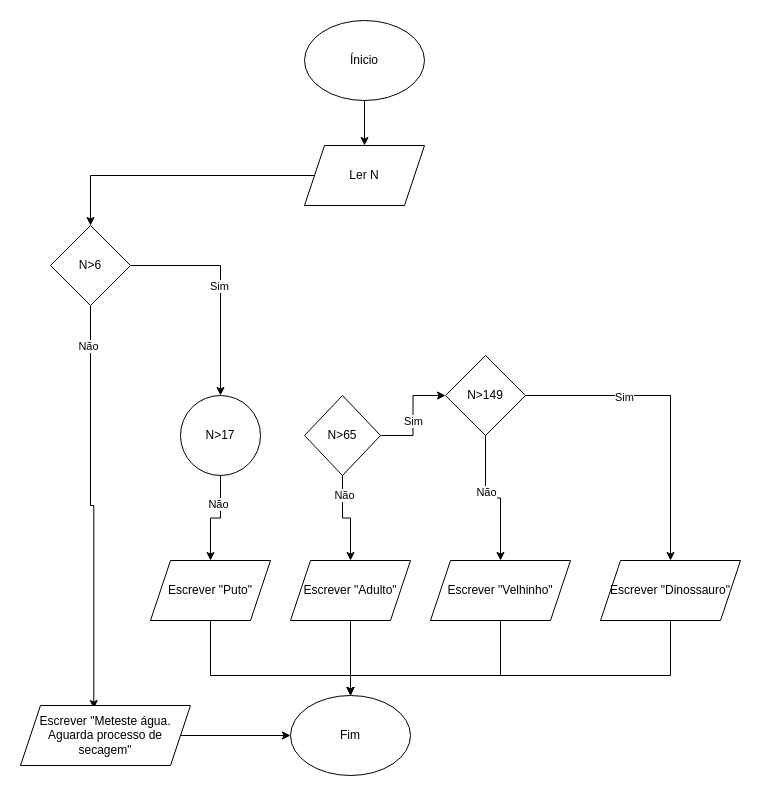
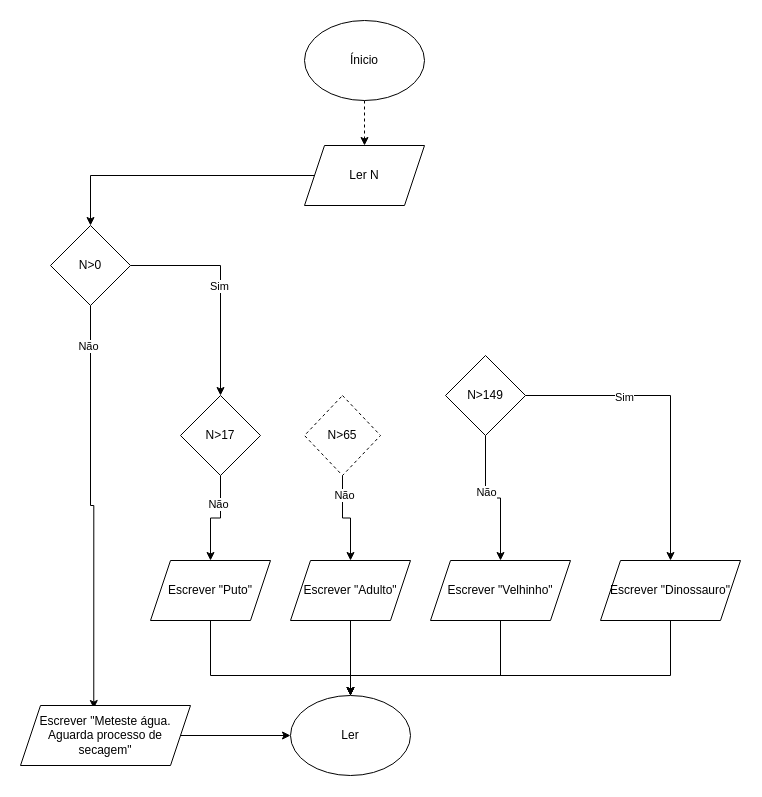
- <mxCell id="2" value="" style="edgeStyle=orthogonalEdgeStyle;rounded=0;orthogonalLoop=1;jettySize=auto;html=1;" edge="1" parent="1" source="3" target="6"><mxGeometry relative="1" as="geometry" /></mxCell>
+ <mxCell id="2" value="" style="edgeStyle=orthogonalEdgeStyle;rounded=0;orthogonalLoop=1;jettySize=auto;html=1;dashed=1;" edge="1" parent="1" source="3" target="6"><mxGeometry relative="1" as="geometry" /></mxCell>
- <mxCell id="11" value="N&amp;gt;6" style="rhombus;whiteSpace=wrap;html=1;" vertex="1" parent="1"><mxGeometry x="50" y="225" width="80" height="80" as="geometry" /></mxCell>
+ <mxCell id="11" value="N&amp;gt;0" style="rhombus;whiteSpace=wrap;html=1;" vertex="1" parent="1"><mxGeometry x="50" y="225" width="80" height="80" as="geometry" /></mxCell>
- <mxCell id="25" value="" style="edgeStyle=orthogonalEdgeStyle;rounded=0;orthogonalLoop=1;jettySize=auto;html=1;" edge="1" parent="1" source="29" target="34"><mxGeometry relative="1" as="geometry" /></mxCell>
- <mxCell id="26" value="Sim" style="edgeLabel;html=1;align=center;verticalAlign=middle;resizable=0;points=[];" vertex="1" connectable="0" parent="25"><mxGeometry x="-0.103" relative="1" as="geometry"><mxPoint as="offset" /></mxGeometry></mxCell>
- <mxCell id="16" value="N&amp;gt;17" style="ellipse;whiteSpace=wrap;html=1;" vertex="1" parent="1"><mxGeometry x="180" y="395" width="80" height="80" as="geometry" /></mxCell>
+ <mxCell id="16" value="N&amp;gt;17" style="rhombus;whiteSpace=wrap;html=1;" vertex="1" parent="1"><mxGeometry x="180" y="395" width="80" height="80" as="geometry" /></mxCell>
- <mxCell id="29" value="N&amp;gt;65" style="rhombus;whiteSpace=wrap;html=1;" vertex="1" parent="1"><mxGeometry x="304" y="395" width="76" height="80" as="geometry" /></mxCell>
+ <mxCell id="29" value="N&amp;gt;65" style="rhombus;whiteSpace=wrap;html=1;dashed=1;" vertex="1" parent="1"><mxGeometry x="304" y="395" width="76" height="80" as="geometry" /></mxCell>
- <mxCell id="4" value="Fim" style="ellipse;whiteSpace=wrap;html=1;" vertex="1" parent="1"><mxGeometry x="290" y="695" width="120" height="80" as="geometry" /></mxCell>
+ <mxCell id="4" value="Ler" style="ellipse;whiteSpace=wrap;html=1;" vertex="1" parent="1"><mxGeometry x="290" y="695" width="120" height="80" as="geometry" /></mxCell>
